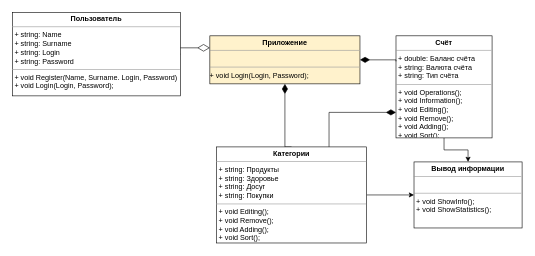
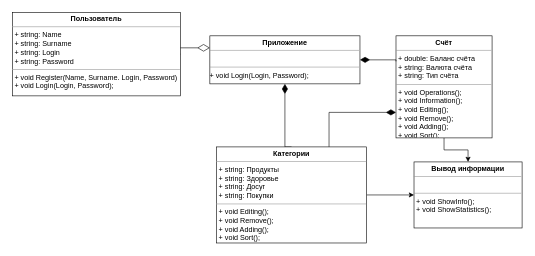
- <mxCell id="9" value="&lt;p style=&quot;margin: 0px ; margin-top: 4px ; text-align: center&quot;&gt;&lt;b&gt;Приложение&lt;/b&gt;&lt;/p&gt;&lt;hr size=&quot;1&quot;&gt;&lt;p style=&quot;margin: 0px ; margin-left: 4px&quot;&gt;&lt;br&gt;&lt;/p&gt;&lt;hr size=&quot;1&quot;&gt;+ void Login(Login, Password);" style="verticalAlign=top;align=left;overflow=fill;fontSize=12;fontFamily=Helvetica;html=1;fillColor=#fff2cc;" vertex="1" parent="1"><mxGeometry x="349" y="59" width="250" height="80" as="geometry" /></mxCell>
+ <mxCell id="9" value="&lt;p style=&quot;margin: 0px ; margin-top: 4px ; text-align: center&quot;&gt;&lt;b&gt;Приложение&lt;/b&gt;&lt;/p&gt;&lt;hr size=&quot;1&quot;&gt;&lt;p style=&quot;margin: 0px ; margin-left: 4px&quot;&gt;&lt;br&gt;&lt;/p&gt;&lt;hr size=&quot;1&quot;&gt;+ void Login(Login, Password);" style="verticalAlign=top;align=left;overflow=fill;fontSize=12;fontFamily=Helvetica;html=1;" vertex="1" parent="1"><mxGeometry x="349" y="59" width="250" height="80" as="geometry" /></mxCell>
